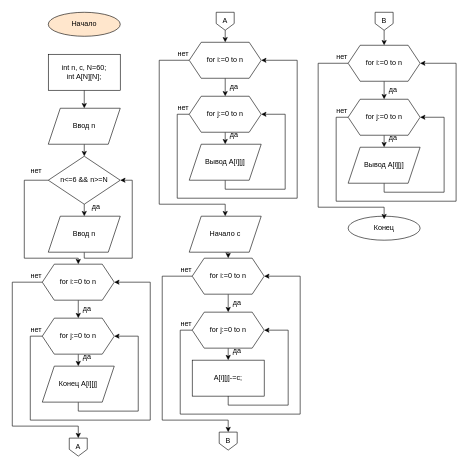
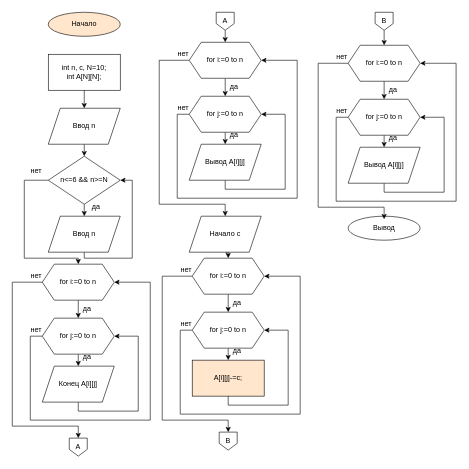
- <mxCell id="4" value="int n, c, N=60;&lt;br&gt;int A[N][N];" style="rounded=0;whiteSpace=wrap;html=1;" parent="1" vertex="1"><mxGeometry x="80" y="90" width="120" height="60" as="geometry" /></mxCell>
+ <mxCell id="4" value="int n, c, N=10;&lt;br&gt;int A[N][N];" style="rounded=0;whiteSpace=wrap;html=1;" parent="1" vertex="1"><mxGeometry x="80" y="90" width="120" height="60" as="geometry" /></mxCell>
- <mxCell id="24" value="Конец" style="ellipse;whiteSpace=wrap;html=1;" parent="1" vertex="1"><mxGeometry x="580" y="360" width="120" height="40" as="geometry" /></mxCell>
+ <mxCell id="24" value="Вывод" style="ellipse;whiteSpace=wrap;html=1;" parent="1" vertex="1"><mxGeometry x="580" y="360" width="120" height="40" as="geometry" /></mxCell>
- <mxCell id="22" value="A[i][j]-=c;" style="rounded=0;whiteSpace=wrap;html=1;" parent="1" vertex="1"><mxGeometry x="320" y="600" width="120" height="60" as="geometry" /></mxCell>
+ <mxCell id="22" value="A[i][j]-=c;" style="rounded=0;whiteSpace=wrap;html=1;fillColor=#ffe6cc;" parent="1" vertex="1"><mxGeometry x="320" y="600" width="120" height="60" as="geometry" /></mxCell>
